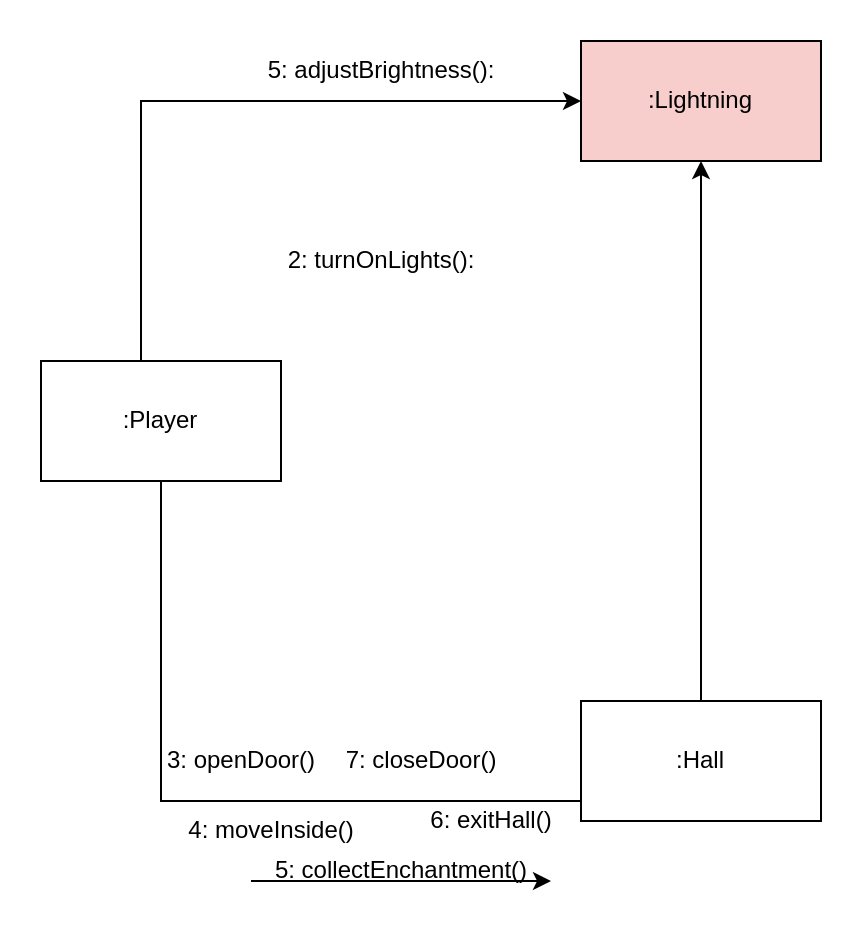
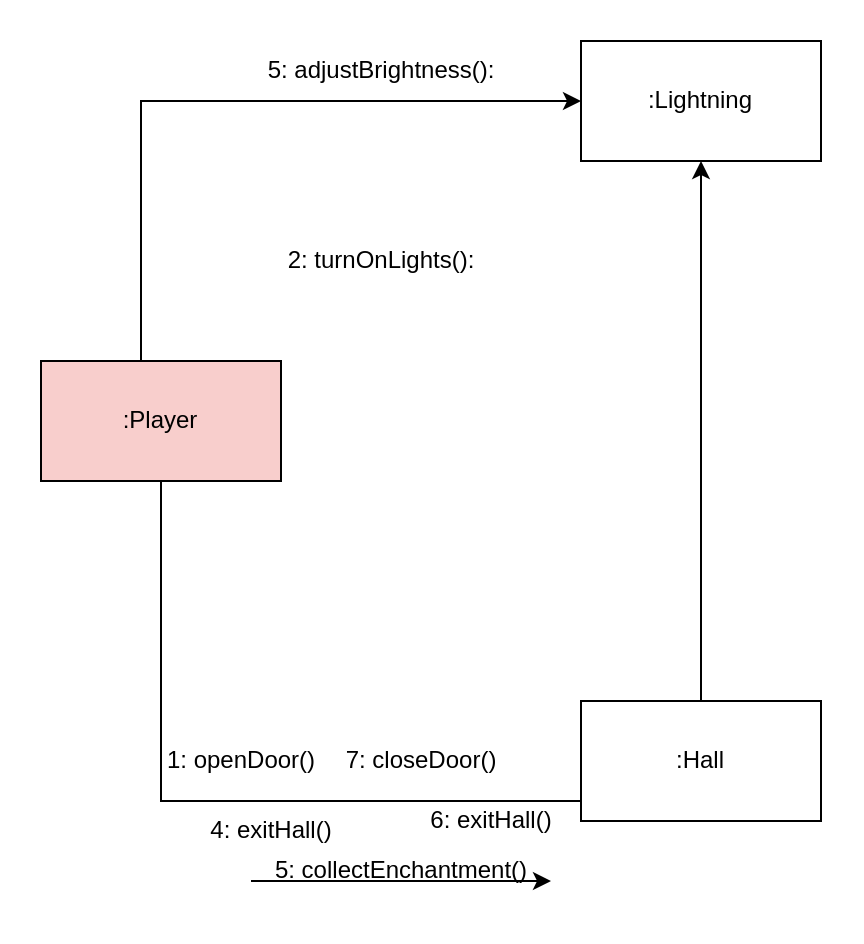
- <mxCell id="4" value=":Lightning" style="rounded=0;whiteSpace=wrap;html=1;fillColor=#f8cecc;" parent="1" vertex="1"><mxGeometry x="290" y="20" width="120" height="60" as="geometry" /></mxCell>
+ <mxCell id="4" value=":Lightning" style="rounded=0;whiteSpace=wrap;html=1;" parent="1" vertex="1"><mxGeometry x="290" y="20" width="120" height="60" as="geometry" /></mxCell>
- <mxCell id="2" value=":Player" style="rounded=0;whiteSpace=wrap;html=1;" parent="1" vertex="1"><mxGeometry x="20" y="180" width="120" height="60" as="geometry" /></mxCell>
+ <mxCell id="2" value=":Player" style="rounded=0;whiteSpace=wrap;html=1;fillColor=#f8cecc;" parent="1" vertex="1"><mxGeometry x="20" y="180" width="120" height="60" as="geometry" /></mxCell>
- <mxCell id="13" value="3: openDoor()" style="text;html=1;align=center;verticalAlign=middle;resizable=0;points=[];autosize=1;strokeColor=none;fillColor=none;" parent="1" vertex="1"><mxGeometry x="70" y="365" width="100" height="30" as="geometry" /></mxCell>
+ <mxCell id="13" value="1: openDoor()" style="text;html=1;align=center;verticalAlign=middle;resizable=0;points=[];autosize=1;strokeColor=none;fillColor=none;" parent="1" vertex="1"><mxGeometry x="70" y="365" width="100" height="30" as="geometry" /></mxCell>
- <mxCell id="12" value="4: moveInside()" style="text;html=1;align=center;verticalAlign=middle;resizable=0;points=[];autosize=1;strokeColor=none;fillColor=none;" parent="1" vertex="1"><mxGeometry x="80" y="400" width="110" height="30" as="geometry" /></mxCell>
+ <mxCell id="12" value="4: exitHall()" style="text;html=1;align=center;verticalAlign=middle;resizable=0;points=[];autosize=1;strokeColor=none;fillColor=none;" parent="1" vertex="1"><mxGeometry x="80" y="400" width="110" height="30" as="geometry" /></mxCell>
